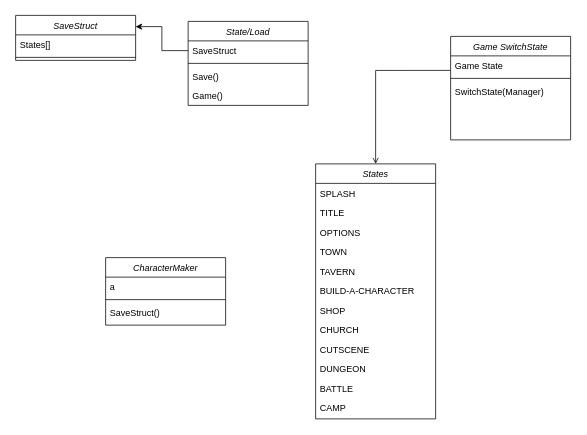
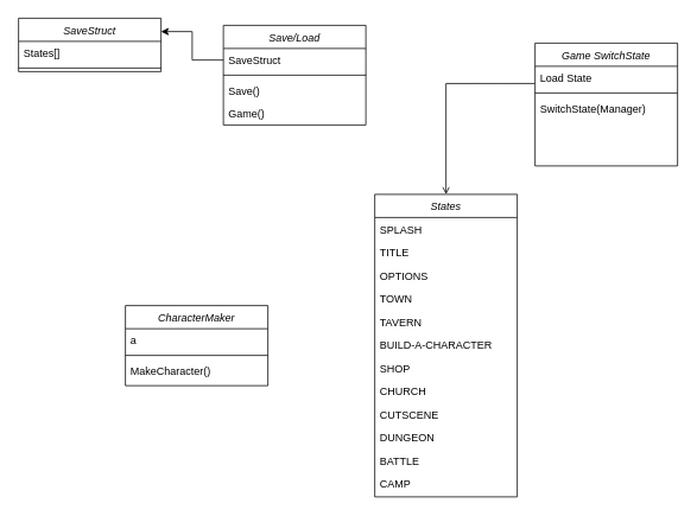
- <mxCell id="24" value="State/Load" style="swimlane;fontStyle=2;align=center;verticalAlign=top;childLayout=stackLayout;horizontal=1;startSize=26;horizontalStack=0;resizeParent=1;resizeLast=0;collapsible=1;marginBottom=0;rounded=0;shadow=0;strokeWidth=1;" vertex="1" parent="1"><mxGeometry x="250" y="28" width="160" height="112" as="geometry"><mxRectangle x="230" y="140" width="160" height="26" as="alternateBounds" /></mxGeometry></mxCell>
+ <mxCell id="24" value="Save/Load" style="swimlane;fontStyle=2;align=center;verticalAlign=top;childLayout=stackLayout;horizontal=1;startSize=26;horizontalStack=0;resizeParent=1;resizeLast=0;collapsible=1;marginBottom=0;rounded=0;shadow=0;strokeWidth=1;" vertex="1" parent="1"><mxGeometry x="250" y="28" width="160" height="112" as="geometry"><mxRectangle x="230" y="140" width="160" height="26" as="alternateBounds" /></mxGeometry></mxCell>
- <mxCell id="4" value="Game State" style="text;align=left;verticalAlign=top;spacingLeft=4;spacingRight=4;overflow=hidden;rotatable=0;points=[[0,0.5],[1,0.5]];portConstraint=eastwest;" parent="3" vertex="1"><mxGeometry y="26" width="160" height="26" as="geometry" /></mxCell>
+ <mxCell id="4" value="Load State" style="text;align=left;verticalAlign=top;spacingLeft=4;spacingRight=4;overflow=hidden;rotatable=0;points=[[0,0.5],[1,0.5]];portConstraint=eastwest;" parent="3" vertex="1"><mxGeometry y="26" width="160" height="26" as="geometry" /></mxCell>
- <mxCell id="23" value="SaveStruct()" style="text;align=left;verticalAlign=top;spacingLeft=4;spacingRight=4;overflow=hidden;rotatable=0;points=[[0,0.5],[1,0.5]];portConstraint=eastwest;rounded=0;shadow=0;html=0;" parent="20" vertex="1"><mxGeometry y="60" width="160" height="26" as="geometry" /></mxCell>
+ <mxCell id="23" value="MakeCharacter()" style="text;align=left;verticalAlign=top;spacingLeft=4;spacingRight=4;overflow=hidden;rotatable=0;points=[[0,0.5],[1,0.5]];portConstraint=eastwest;rounded=0;shadow=0;html=0;" parent="20" vertex="1"><mxGeometry y="60" width="160" height="26" as="geometry" /></mxCell>
